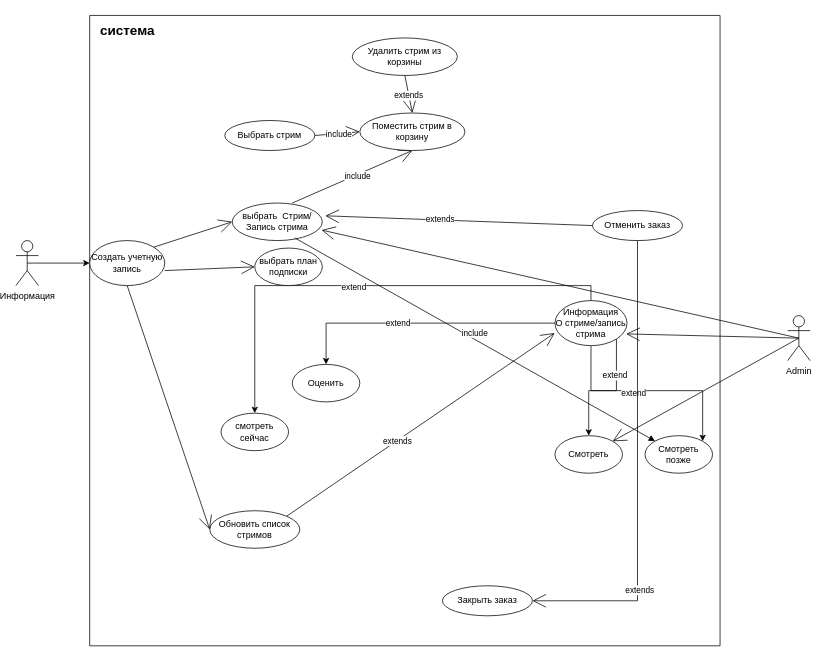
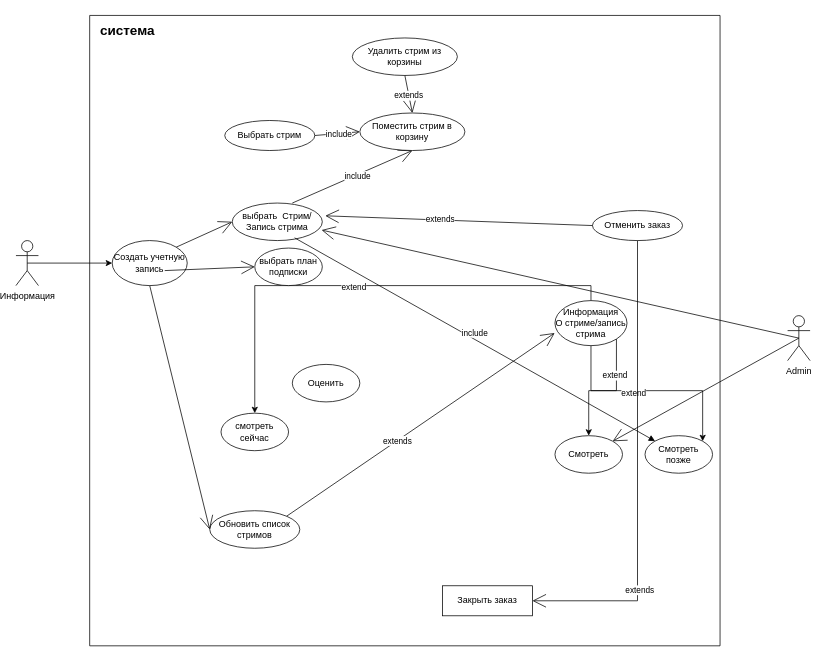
- <mxCell id="19" value="Создать учетную запись" style="ellipse;whiteSpace=wrap;html=1;" parent="5" vertex="1"><mxGeometry y="300" width="100" height="60" as="geometry" /></mxCell>
+ <mxCell id="19" value="Создать учетную запись" style="ellipse;whiteSpace=wrap;html=1;" parent="5" vertex="1"><mxGeometry x="30" y="300" width="100" height="60" as="geometry" /></mxCell>
- <mxCell id="25" style="edgeStyle=orthogonalEdgeStyle;rounded=0;orthogonalLoop=1;jettySize=auto;html=1;exitX=0;exitY=0.5;exitDx=0;exitDy=0;" parent="5" source="31" target="41" edge="1"><mxGeometry relative="1" as="geometry" /></mxCell>
- <mxCell id="26" value="extend" style="edgeLabel;html=1;align=center;verticalAlign=middle;resizable=0;points=[];" parent="25" vertex="1" connectable="0"><mxGeometry x="0.165" relative="1" as="geometry"><mxPoint as="offset" /></mxGeometry></mxCell>
- <mxCell id="46" value="" style="endArrow=open;endSize=16;endFill=0;html=1;rounded=0;exitX=0.5;exitY=0.5;exitDx=0;exitDy=0;exitPerimeter=0;entryX=0.989;entryY=0.74;entryDx=0;entryDy=0;entryPerimeter=0;" parent="1" source="44" target="31" edge="1"><mxGeometry width="160" relative="1" as="geometry"><mxPoint x="1039" y="450" as="sourcePoint" /><mxPoint x="468" y="311" as="targetPoint" /></mxGeometry></mxCell>
- <mxCell id="16" value="Закрыть заказ" style="ellipse;whiteSpace=wrap;html=1;" parent="5" vertex="1"><mxGeometry x="470" y="760" width="120" height="40" as="geometry" /></mxCell>
+ <mxCell id="16" value="Закрыть заказ" style="whiteSpace=wrap;html=1;rounded=0;" parent="5" vertex="1"><mxGeometry x="470" y="760" width="120" height="40" as="geometry" /></mxCell>
